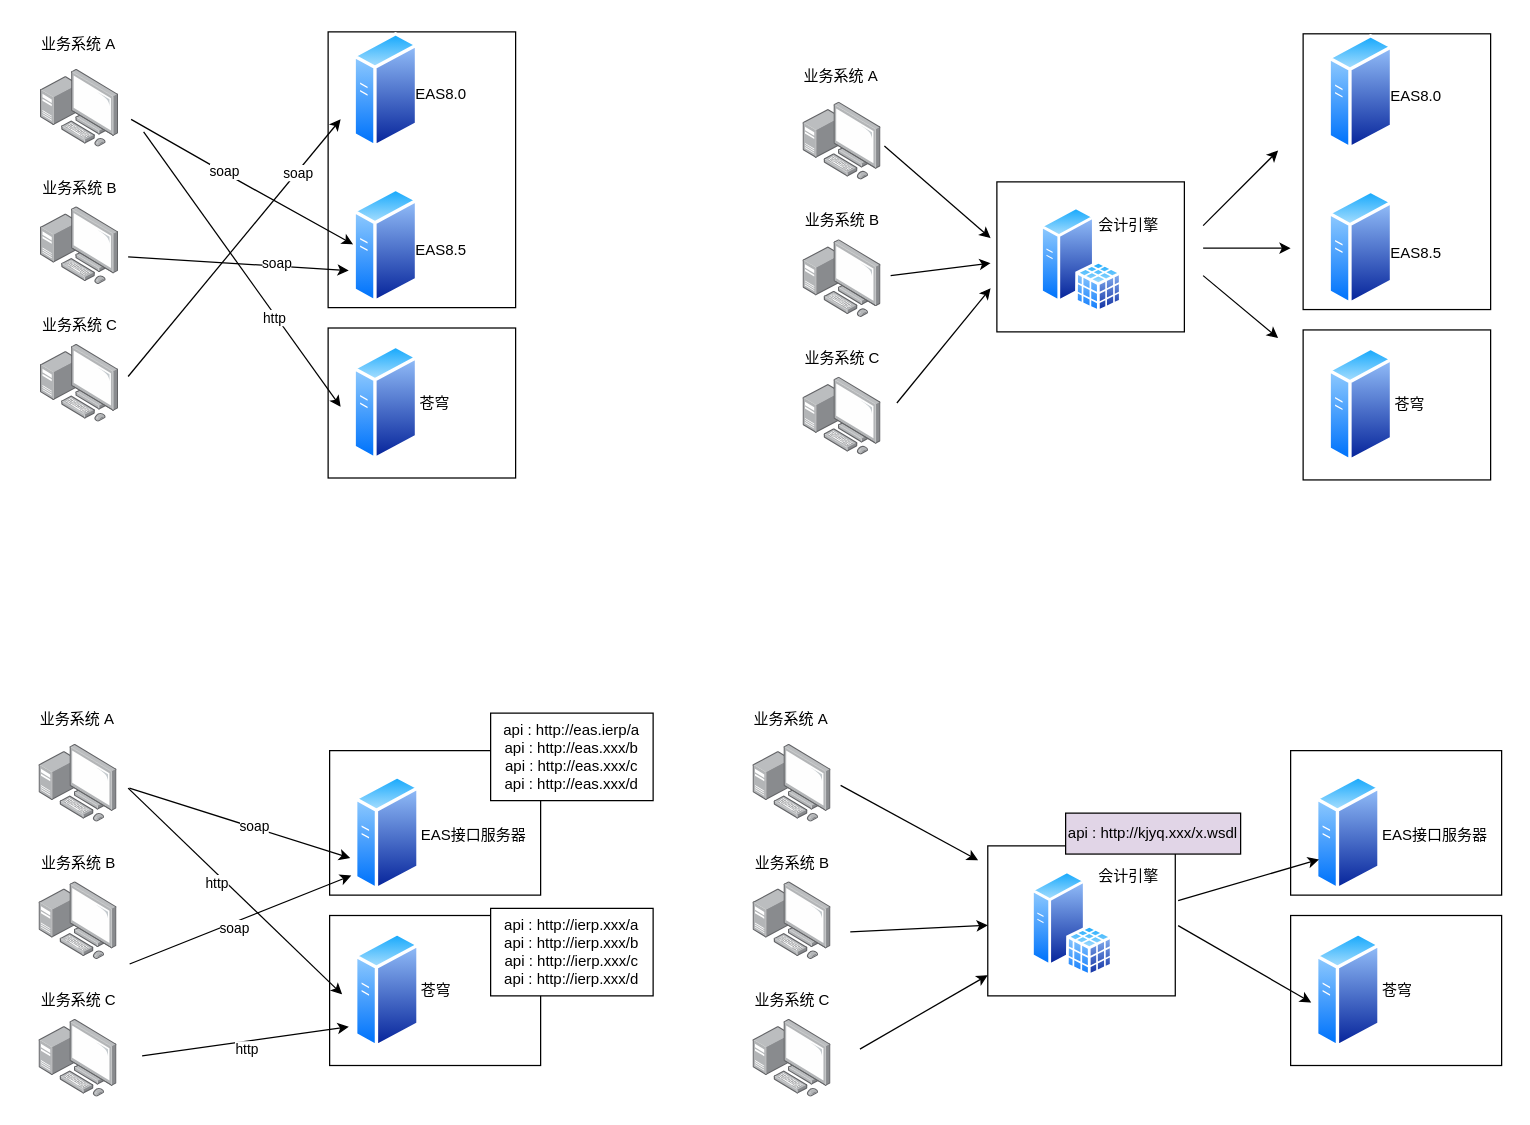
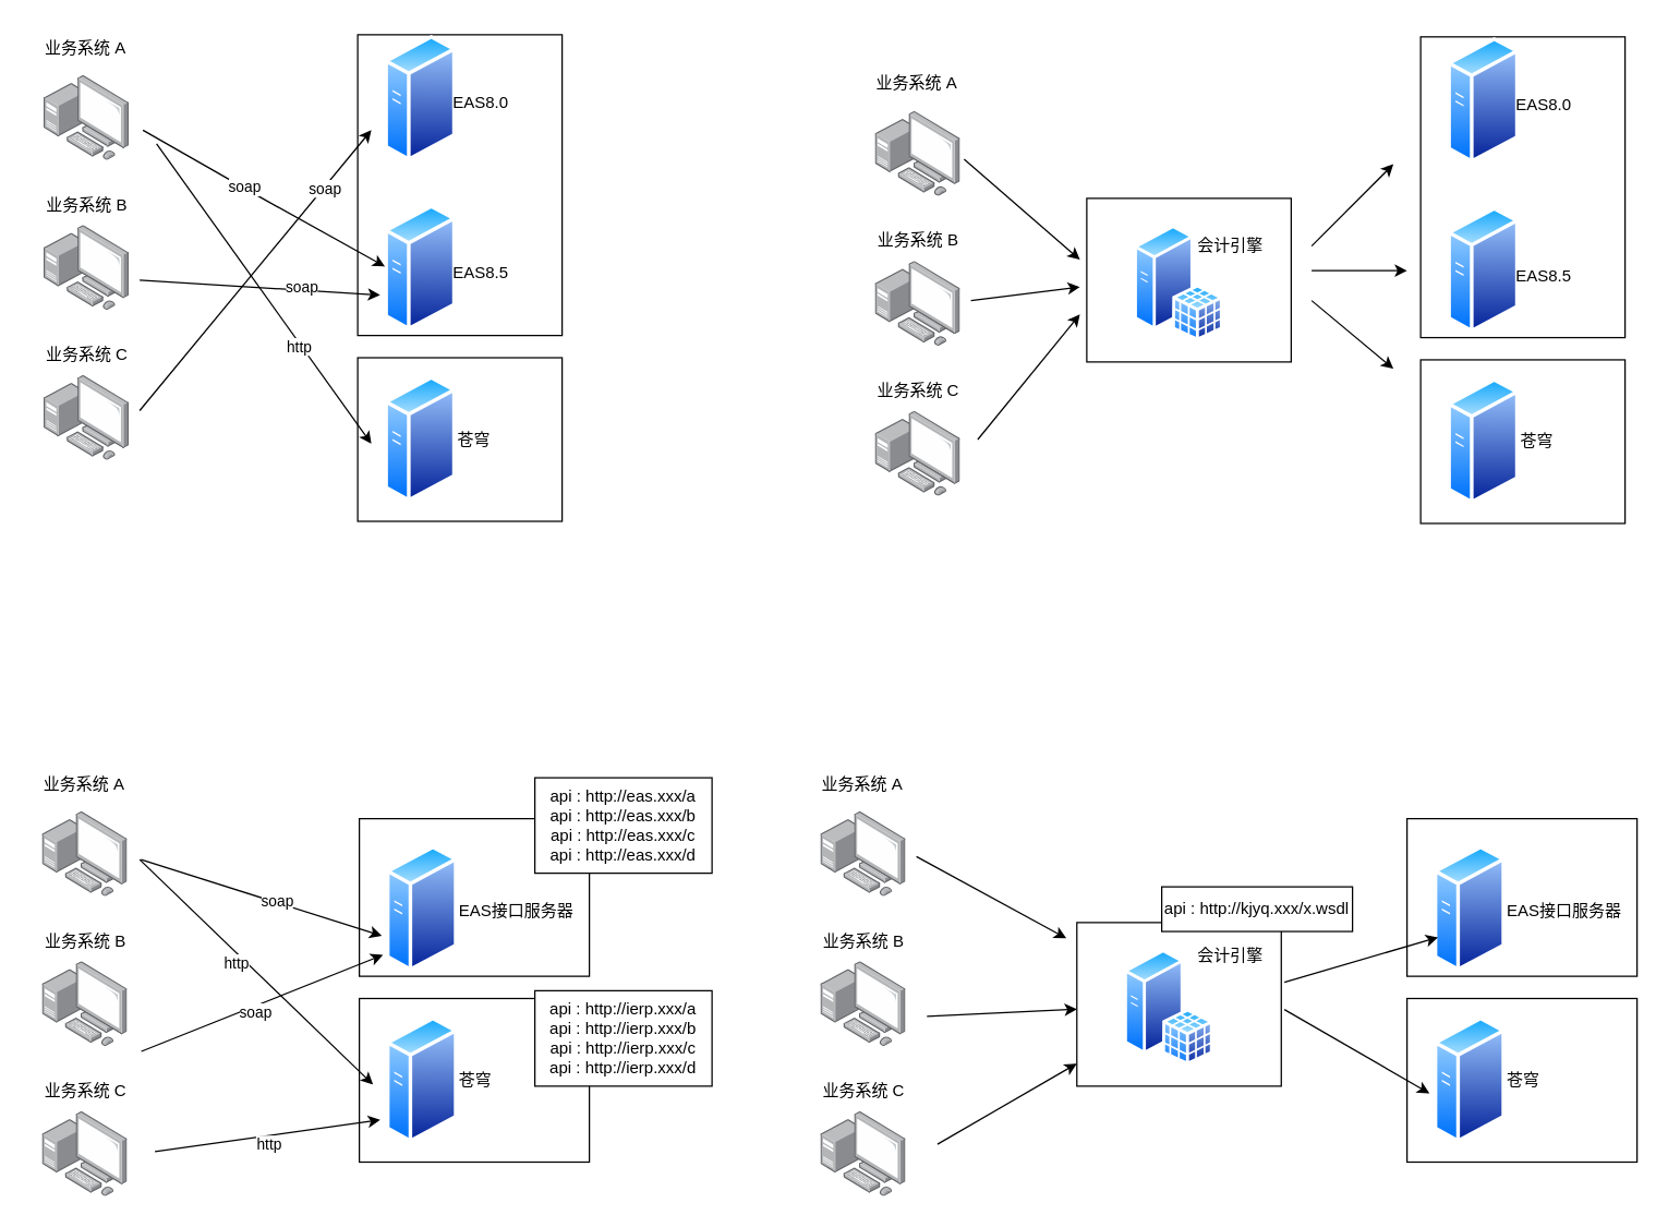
- <mxCell id="87" value="api : http://eas.ierp/a&lt;br&gt;api : http://eas.xxx/b&lt;br&gt;api : http://eas.xxx/c&lt;br&gt;api : http://eas.xxx/d" style="rounded=0;whiteSpace=wrap;html=1;" vertex="1" parent="1"><mxGeometry x="392" y="570" width="130" height="70" as="geometry" /></mxCell>
+ <mxCell id="87" value="api : http://eas.xxx/a&lt;br&gt;api : http://eas.xxx/b&lt;br&gt;api : http://eas.xxx/c&lt;br&gt;api : http://eas.xxx/d" style="rounded=0;whiteSpace=wrap;html=1;" vertex="1" parent="1"><mxGeometry x="392" y="570" width="130" height="70" as="geometry" /></mxCell>
- <mxCell id="89" value="api : http://kjyq.xxx/x.wsdl" style="rounded=0;whiteSpace=wrap;html=1;fillColor=#e1d5e7;" vertex="1" parent="1"><mxGeometry x="852" y="650" width="140" height="32.75" as="geometry" /></mxCell>
+ <mxCell id="89" value="api : http://kjyq.xxx/x.wsdl" style="rounded=0;whiteSpace=wrap;html=1;" vertex="1" parent="1"><mxGeometry x="852" y="650" width="140" height="32.75" as="geometry" /></mxCell>
